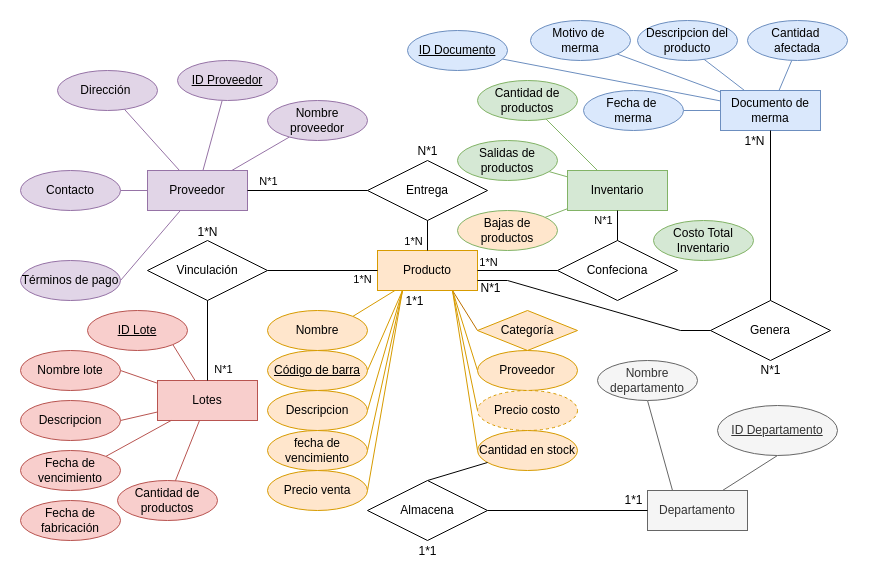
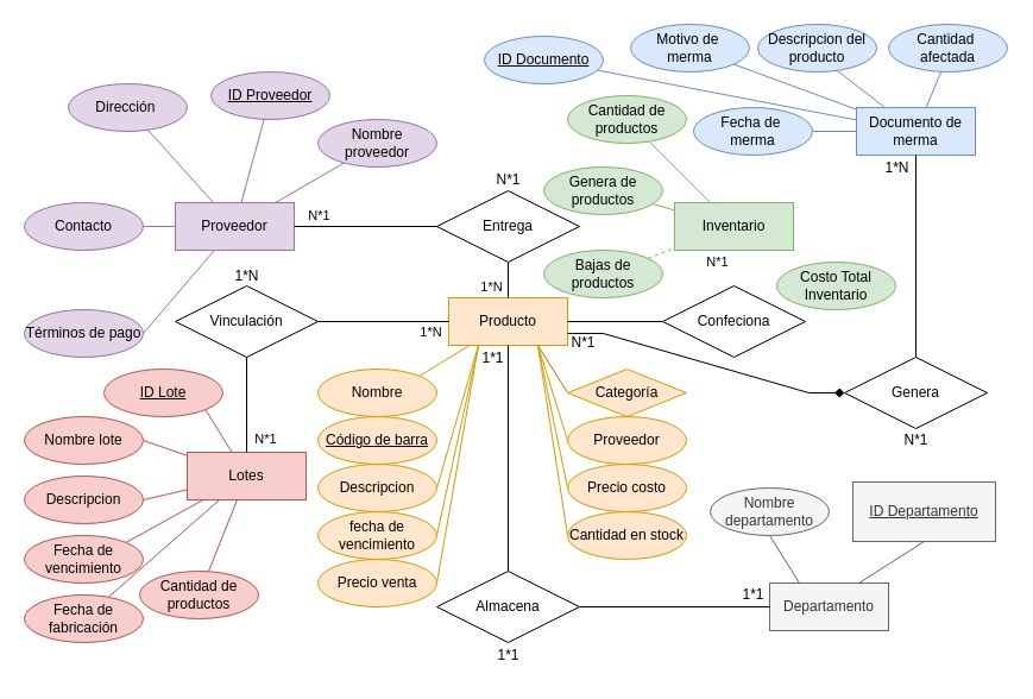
- <mxCell id="59" value="Salidas de productos" style="ellipse;whiteSpace=wrap;html=1;align=center;fillColor=#d5e8d4;strokeColor=#82b366;" parent="1" vertex="1"><mxGeometry x="457" y="140" width="100" height="40" as="geometry" /></mxCell>
+ <mxCell id="59" value="Genera de productos" style="ellipse;whiteSpace=wrap;html=1;align=center;fillColor=#d5e8d4;strokeColor=#82b366;" parent="1" vertex="1"><mxGeometry x="457" y="140" width="100" height="40" as="geometry" /></mxCell>
- <mxCell id="60" value="" style="rounded=0;orthogonalLoop=1;jettySize=auto;html=1;strokeColor=#82b366;endArrow=none;endFill=0;fillColor=#d5e8d4;" parent="1" source="61" target="54" edge="1"><mxGeometry relative="1" as="geometry" /></mxCell>
+ <mxCell id="60" value="" style="rounded=0;orthogonalLoop=1;jettySize=auto;html=1;strokeColor=#82b366;endArrow=none;endFill=0;fillColor=#d5e8d4;dashed=1;" parent="1" source="61" target="54" edge="1"><mxGeometry relative="1" as="geometry" /></mxCell>
- <mxCell id="65" value="" style="endArrow=none;html=1;rounded=0;entryX=0.5;entryY=0;entryDx=0;entryDy=0;exitX=0.5;exitY=1;exitDx=0;exitDy=0;" parent="1" source="54" target="62" edge="1"><mxGeometry relative="1" as="geometry"><mxPoint x="337" y="160" as="sourcePoint" /><mxPoint x="497" y="160" as="targetPoint" /></mxGeometry></mxCell>
- <mxCell id="66" value="1*N" style="edgeLabel;html=1;align=center;verticalAlign=middle;resizable=0;points=[];" parent="65" vertex="1" connectable="0"><mxGeometry x="-0.49" relative="1" as="geometry"><mxPoint x="-130" y="43" as="offset" /></mxGeometry></mxCell>
- <mxCell id="61" value="Bajas de productos" style="ellipse;whiteSpace=wrap;html=1;align=center;fillColor=#ffe6cc;strokeColor=#82b366;" parent="1" vertex="1"><mxGeometry x="457" y="210" width="100" height="40" as="geometry" /></mxCell>
+ <mxCell id="61" value="Bajas de productos" style="ellipse;whiteSpace=wrap;html=1;align=center;fillColor=#d5e8d4;strokeColor=#82b366;" parent="1" vertex="1"><mxGeometry x="457" y="210" width="100" height="40" as="geometry" /></mxCell>
- <mxCell id="93" value="" style="endArrow=none;html=1;rounded=0;edgeStyle=entityRelationEdgeStyle;elbow=vertical;exitX=1;exitY=0.75;exitDx=0;exitDy=0;entryX=0;entryY=0.5;entryDx=0;entryDy=0;" parent="1" source="3" target="92" edge="1"><mxGeometry relative="1" as="geometry"><mxPoint x="600" y="350" as="sourcePoint" /><mxPoint x="700" y="340" as="targetPoint" /><Array as="points"><mxPoint x="506" y="330" /><mxPoint x="590" y="320" /><mxPoint x="670" y="360" /><mxPoint x="473" y="280" /><mxPoint x="506" y="300" /><mxPoint x="606" y="350" /><mxPoint x="666" y="350" /><mxPoint x="626" y="370" /></Array></mxGeometry></mxCell>
+ <mxCell id="93" value="" style="endArrow=diamond;html=1;rounded=0;edgeStyle=entityRelationEdgeStyle;elbow=vertical;exitX=1;exitY=0.75;exitDx=0;exitDy=0;entryX=0;entryY=0.5;entryDx=0;entryDy=0;" parent="1" source="3" target="92" edge="1"><mxGeometry relative="1" as="geometry"><mxPoint x="600" y="350" as="sourcePoint" /><mxPoint x="700" y="340" as="targetPoint" /><Array as="points"><mxPoint x="506" y="330" /><mxPoint x="590" y="320" /><mxPoint x="670" y="360" /><mxPoint x="473" y="280" /><mxPoint x="506" y="300" /><mxPoint x="606" y="350" /><mxPoint x="666" y="350" /><mxPoint x="626" y="370" /></Array></mxGeometry></mxCell>
- <mxCell id="9" value="" style="rounded=0;orthogonalLoop=1;jettySize=auto;html=1;fillColor=#ffe6cc;strokeColor=#d79b00;endArrow=none;endFill=0;exitX=1;exitY=0.5;exitDx=0;exitDy=0;entryX=0.25;entryY=1;entryDx=0;entryDy=0;" parent="1" source="10" target="3" edge="1"><mxGeometry relative="1" as="geometry"><mxPoint x="407" y="310" as="targetPoint" /></mxGeometry></mxCell>
- <mxCell id="76" value="Nombre departamento" style="ellipse;whiteSpace=wrap;html=1;align=center;fontStyle=0;fillColor=#f5f5f5;strokeColor=#666666;fontColor=#333333;" parent="1" vertex="1"><mxGeometry x="597" y="360" width="100" height="40" as="geometry" /></mxCell>
+ <mxCell id="76" value="Nombre departamento" style="ellipse;whiteSpace=wrap;html=1;align=center;fontStyle=0;fillColor=#f5f5f5;strokeColor=#666666;fontColor=#333333;" parent="1" vertex="1"><mxGeometry x="597" y="410" width="100" height="40" as="geometry" /></mxCell>
- <mxCell id="14" value="Precio costo" style="ellipse;whiteSpace=wrap;html=1;align=center;fillColor=#ffe6cc;strokeColor=#d79b00;dashed=1;" parent="1" vertex="1"><mxGeometry x="477" y="390" width="100" height="40" as="geometry" /></mxCell>
+ <mxCell id="14" value="Precio costo" style="ellipse;whiteSpace=wrap;html=1;align=center;fillColor=#ffe6cc;strokeColor=#d79b00;" parent="1" vertex="1"><mxGeometry x="477" y="390" width="100" height="40" as="geometry" /></mxCell>
- <mxCell id="75" value="ID Departamento" style="ellipse;whiteSpace=wrap;html=1;align=center;fontStyle=4;fillColor=#f5f5f5;strokeColor=#666666;fontColor=#333333;" parent="1" vertex="1"><mxGeometry x="717" y="405" width="120" height="50" as="geometry" /></mxCell>
+ <mxCell id="75" value="ID Departamento" style="whiteSpace=wrap;html=1;align=center;fontStyle=4;fillColor=#f5f5f5;strokeColor=#666666;fontColor=#333333;rounded=0;" parent="1" vertex="1"><mxGeometry x="717" y="405" width="120" height="50" as="geometry" /></mxCell>
+ <mxCell id="37" value="" style="rounded=0;orthogonalLoop=1;jettySize=auto;html=1;fillColor=#f8cecc;strokeColor=#b85450;endArrow=none;endFill=0;" parent="1" source="38" target="4" edge="1"><mxGeometry relative="1" as="geometry" /></mxCell>
- <mxCell id="86" style="rounded=0;orthogonalLoop=1;jettySize=auto;html=1;exitX=0.5;exitY=0;exitDx=0;exitDy=0;endArrow=none;endFill=0;" parent="1" source="88" target="18" edge="1"><mxGeometry relative="1" as="geometry" /></mxCell>
+ <mxCell id="86" style="rounded=0;orthogonalLoop=1;jettySize=auto;html=1;exitX=0.5;exitY=0;exitDx=0;exitDy=0;entryX=0.5;entryY=1;entryDx=0;entryDy=0;endArrow=none;endFill=0;" parent="1" source="88" target="3" edge="1"><mxGeometry relative="1" as="geometry" /></mxCell>
